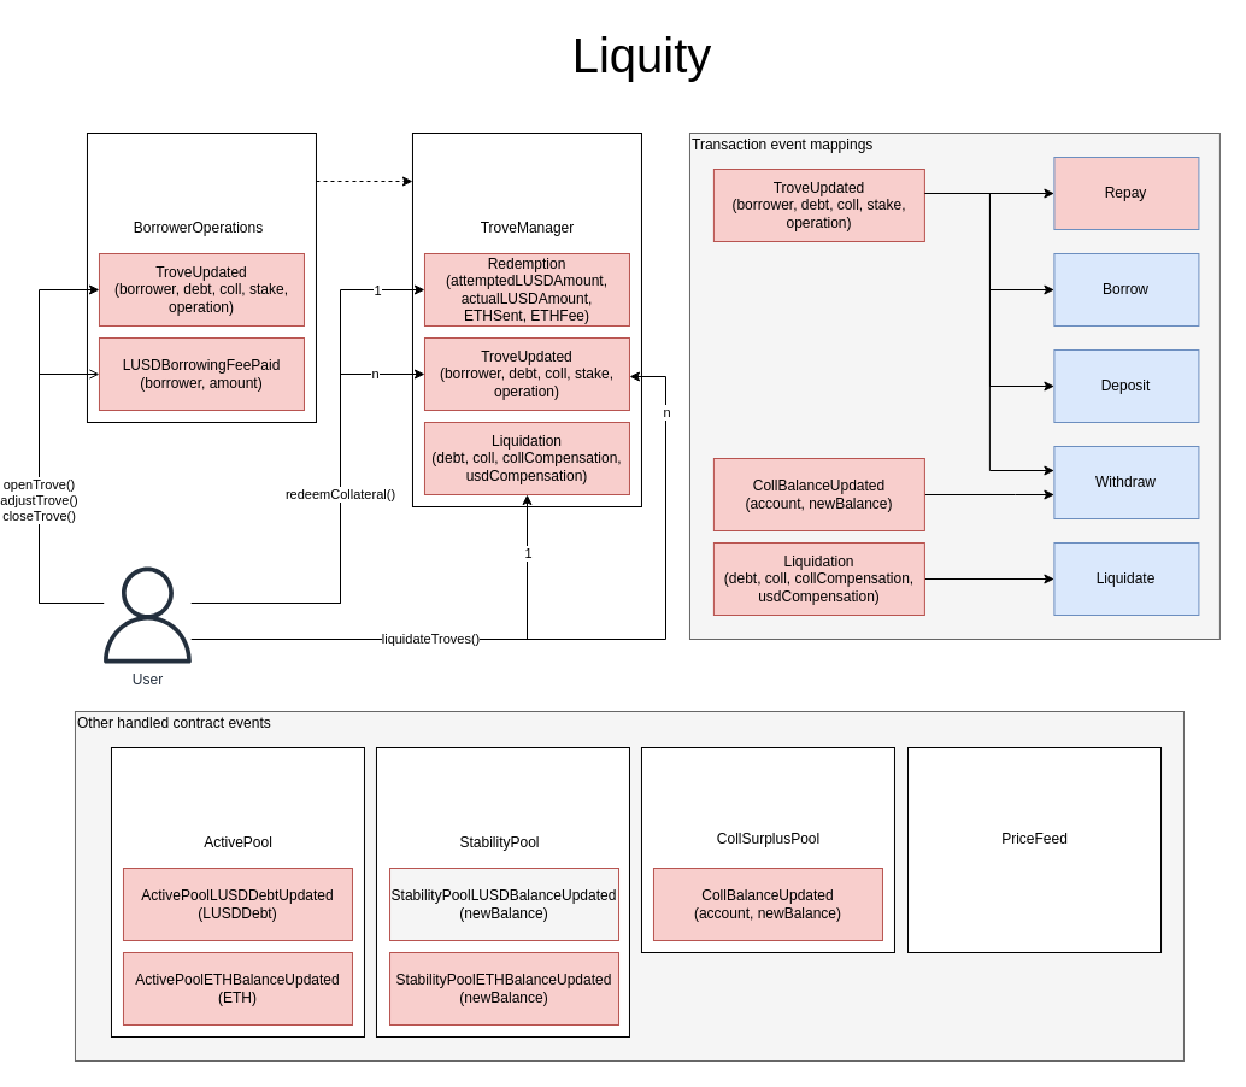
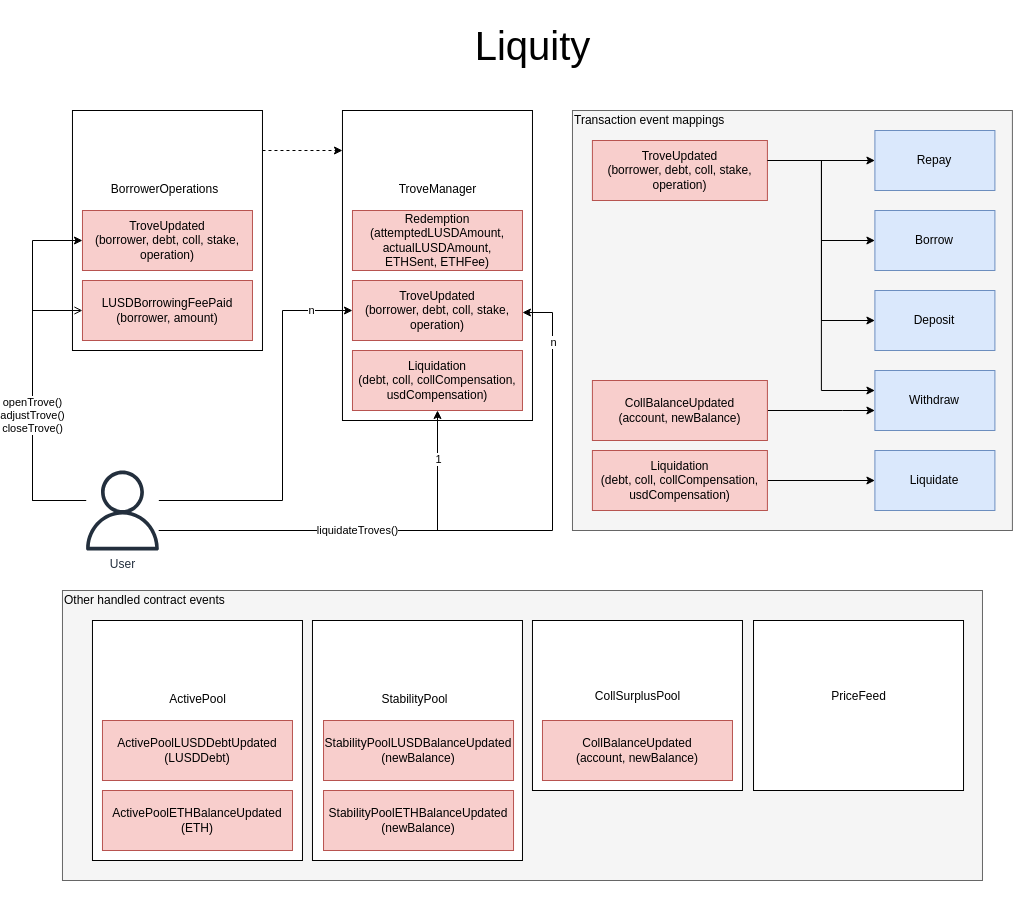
- <mxCell id="11" value="Repay" style="whiteSpace=wrap;html=1;fillColor=#f8cecc;strokeColor=#6c8ebf;rounded=0;" parent="1" vertex="1"><mxGeometry x="863.41" y="130" width="120" height="60" as="geometry" /></mxCell>
+ <mxCell id="11" value="Repay" style="whiteSpace=wrap;html=1;fillColor=#dae8fc;strokeColor=#6c8ebf;rounded=0;" parent="1" vertex="1"><mxGeometry x="863.41" y="130" width="120" height="60" as="geometry" /></mxCell>
- <mxCell id="29" value="redeemCollateral()" style="edgeStyle=orthogonalEdgeStyle;rounded=0;orthogonalLoop=1;jettySize=auto;html=1;entryX=0;entryY=0.5;entryDx=0;entryDy=0;endArrow=classic;endFill=1;" parent="1" source="44" target="22" edge="1"><mxGeometry x="-0.058" relative="1" as="geometry"><Array as="points"><mxPoint x="270.97" y="500" /><mxPoint x="270.97" y="240" /></Array><mxPoint as="offset" /></mxGeometry></mxCell>
- <mxCell id="30" value="1" style="edgeLabel;html=1;align=center;verticalAlign=middle;resizable=0;points=[];" vertex="1" connectable="0" parent="29"><mxGeometry x="0.781" y="-1" relative="1" as="geometry"><mxPoint x="10" y="-1" as="offset" /></mxGeometry></mxCell>
- <mxCell id="48" value="StabilityPoolLUSDBalanceUpdated&lt;br&gt;(newBalance)" style="rounded=0;whiteSpace=wrap;html=1;fillColor=#f5f5f5;strokeColor=#b85450;" vertex="1" parent="1"><mxGeometry x="312.023" y="719.997" width="190" height="60" as="geometry" /></mxCell>
+ <mxCell id="48" value="StabilityPoolLUSDBalanceUpdated&lt;br&gt;(newBalance)" style="rounded=0;whiteSpace=wrap;html=1;fillColor=#f8cecc;strokeColor=#b85450;" vertex="1" parent="1"><mxGeometry x="312.023" y="719.997" width="190" height="60" as="geometry" /></mxCell>
